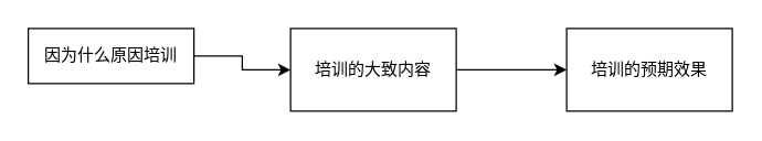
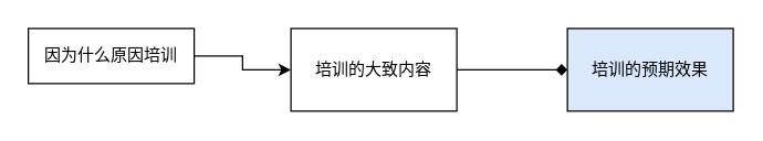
- <mxCell id="4" value="" style="edgeStyle=orthogonalEdgeStyle;rounded=0;orthogonalLoop=1;jettySize=auto;html=1;" edge="1" parent="1" source="5" target="6"><mxGeometry relative="1" as="geometry" /></mxCell>
+ <mxCell id="4" value="" style="edgeStyle=orthogonalEdgeStyle;rounded=0;orthogonalLoop=1;jettySize=auto;html=1;endArrow=diamond;" edge="1" parent="1" source="5" target="6"><mxGeometry relative="1" as="geometry" /></mxCell>
- <mxCell id="6" value="培训的预期效果" style="whiteSpace=wrap;html=1;rounded=0;" vertex="1" parent="1"><mxGeometry x="410" y="20" width="120" height="60" as="geometry" /></mxCell>
+ <mxCell id="6" value="培训的预期效果" style="whiteSpace=wrap;html=1;rounded=0;fillColor=#dae8fc;" vertex="1" parent="1"><mxGeometry x="410" y="20" width="120" height="60" as="geometry" /></mxCell>
